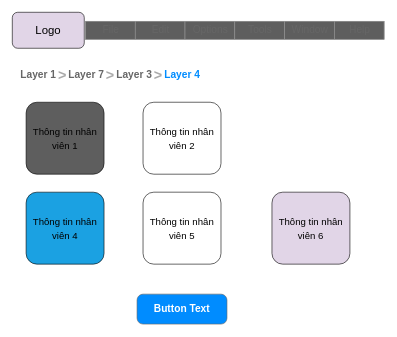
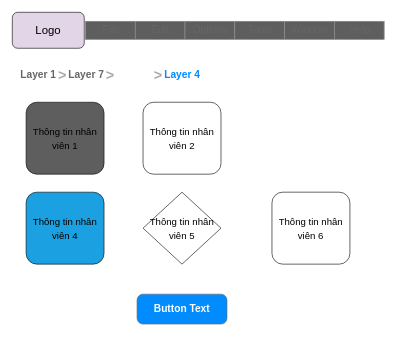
- <mxCell id="8" value="Layer 3" style="strokeWidth=1;shadow=0;dashed=0;align=center;html=1;shape=mxgraph.mockup.navigation.anchor;fontSize=17;fontColor=#666666;fontStyle=1;" vertex="1" parent="1"><mxGeometry x="193" y="110" width="60" height="30" as="geometry" /></mxCell>
- <mxCell id="14" value="&lt;font style=&quot;font-size: 16px&quot;&gt;Thông tin nhân viên 5&lt;/font&gt;" style="rounded=1;whiteSpace=wrap;html=1;fontSize=19;" vertex="1" parent="1"><mxGeometry x="238" y="320" width="130" height="120" as="geometry" /></mxCell>
+ <mxCell id="14" value="&lt;font style=&quot;font-size: 16px&quot;&gt;Thông tin nhân viên 5&lt;/font&gt;" style="rhombus;whiteSpace=wrap;html=1;fontSize=19;" vertex="1" parent="1"><mxGeometry x="238" y="320" width="130" height="120" as="geometry" /></mxCell>
- <mxCell id="15" value="&lt;font style=&quot;font-size: 16px&quot;&gt;Thông tin nhân viên 6&lt;/font&gt;" style="rounded=1;whiteSpace=wrap;html=1;fontSize=19;fillColor=#e1d5e7;" vertex="1" parent="1"><mxGeometry x="453" y="320" width="130" height="120" as="geometry" /></mxCell>
+ <mxCell id="15" value="&lt;font style=&quot;font-size: 16px&quot;&gt;Thông tin nhân viên 6&lt;/font&gt;" style="rounded=1;whiteSpace=wrap;html=1;fontSize=19;" vertex="1" parent="1"><mxGeometry x="453" y="320" width="130" height="120" as="geometry" /></mxCell>
